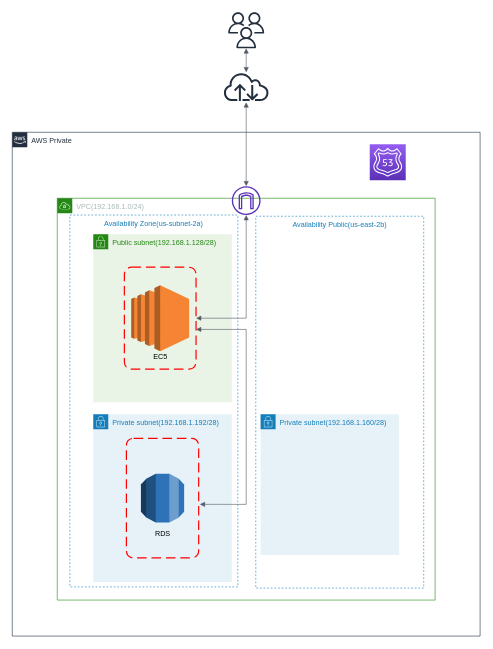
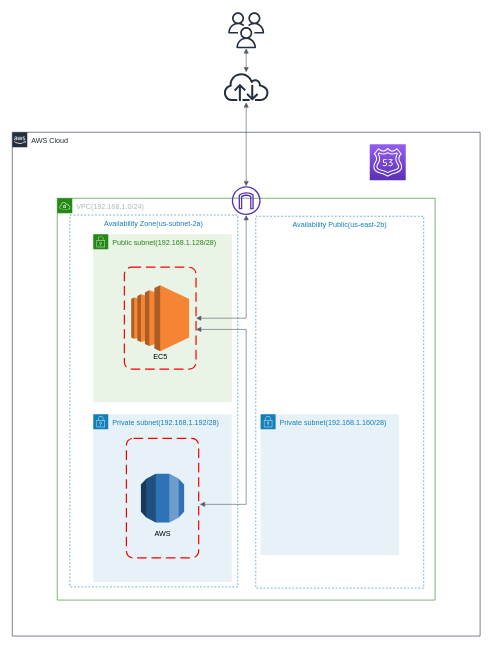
- <mxCell id="2" value="AWS Private" style="points=[[0,0],[0.25,0],[0.5,0],[0.75,0],[1,0],[1,0.25],[1,0.5],[1,0.75],[1,1],[0.75,1],[0.5,1],[0.25,1],[0,1],[0,0.75],[0,0.5],[0,0.25]];outlineConnect=0;gradientColor=none;html=1;whiteSpace=wrap;fontSize=12;fontStyle=0;shape=mxgraph.aws4.group;grIcon=mxgraph.aws4.group_aws_cloud_alt;strokeColor=#232F3E;fillColor=none;verticalAlign=top;align=left;spacingLeft=30;fontColor=#232F3E;dashed=0;" vertex="1" parent="1"><mxGeometry x="20" y="220" width="780" height="840" as="geometry" /></mxCell>
+ <mxCell id="2" value="AWS Cloud" style="points=[[0,0],[0.25,0],[0.5,0],[0.75,0],[1,0],[1,0.25],[1,0.5],[1,0.75],[1,1],[0.75,1],[0.5,1],[0.25,1],[0,1],[0,0.75],[0,0.5],[0,0.25]];outlineConnect=0;gradientColor=none;html=1;whiteSpace=wrap;fontSize=12;fontStyle=0;shape=mxgraph.aws4.group;grIcon=mxgraph.aws4.group_aws_cloud_alt;strokeColor=#232F3E;fillColor=none;verticalAlign=top;align=left;spacingLeft=30;fontColor=#232F3E;dashed=0;" vertex="1" parent="1"><mxGeometry x="20" y="220" width="780" height="840" as="geometry" /></mxCell>
- <mxCell id="17" value="&lt;font style=&quot;vertical-align: inherit&quot;&gt;&lt;font style=&quot;vertical-align: inherit&quot;&gt;RDS&lt;/font&gt;&lt;/font&gt;" style="text;html=1;strokeColor=none;fillColor=none;align=center;verticalAlign=middle;whiteSpace=wrap;rounded=0;" vertex="1" parent="1"><mxGeometry x="250.5" y="880" width="40" height="20" as="geometry" /></mxCell>
+ <mxCell id="17" value="&lt;font style=&quot;vertical-align: inherit&quot;&gt;&lt;font style=&quot;vertical-align: inherit&quot;&gt;AWS&lt;/font&gt;&lt;/font&gt;" style="text;html=1;strokeColor=none;fillColor=none;align=center;verticalAlign=middle;whiteSpace=wrap;rounded=0;" vertex="1" parent="1"><mxGeometry x="250.5" y="880" width="40" height="20" as="geometry" /></mxCell>
